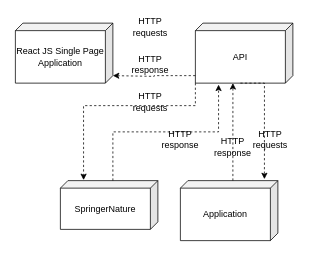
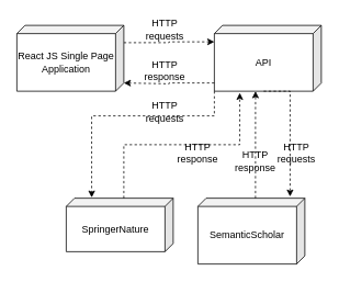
+ <mxCell id="2" style="edgeStyle=orthogonalEdgeStyle;rounded=0;orthogonalLoop=1;jettySize=auto;html=1;exitX=0;exitY=0.263;exitDx=0;exitDy=0;exitPerimeter=0;dashed=1;" parent="1" source="3" target="4" edge="1"><mxGeometry relative="1" as="geometry"><Array as="points"><mxPoint x="205" y="51" /><mxPoint x="205" y="50" /></Array></mxGeometry></mxCell>
- <mxCell id="7" value="Application" style="shape=cube;whiteSpace=wrap;html=1;boundedLbl=1;backgroundOutline=1;darkOpacity=0.05;darkOpacity2=0.1;size=10;flipV=0;flipH=1;" parent="1" vertex="1"><mxGeometry x="240" y="240" width="130" height="80" as="geometry" /></mxCell>
+ <mxCell id="7" value="SemanticScholar" style="shape=cube;whiteSpace=wrap;html=1;boundedLbl=1;backgroundOutline=1;darkOpacity=0.05;darkOpacity2=0.1;size=10;flipV=0;flipH=1;" parent="1" vertex="1"><mxGeometry x="240" y="240" width="130" height="80" as="geometry" /></mxCell>
